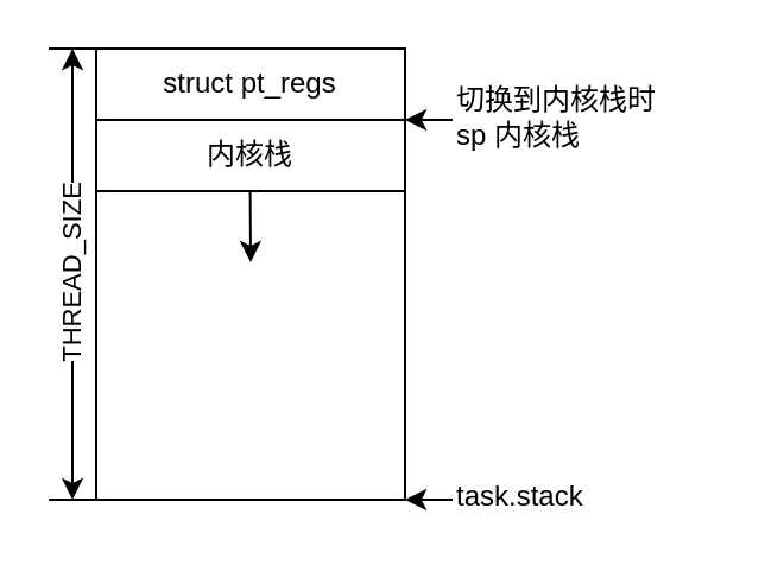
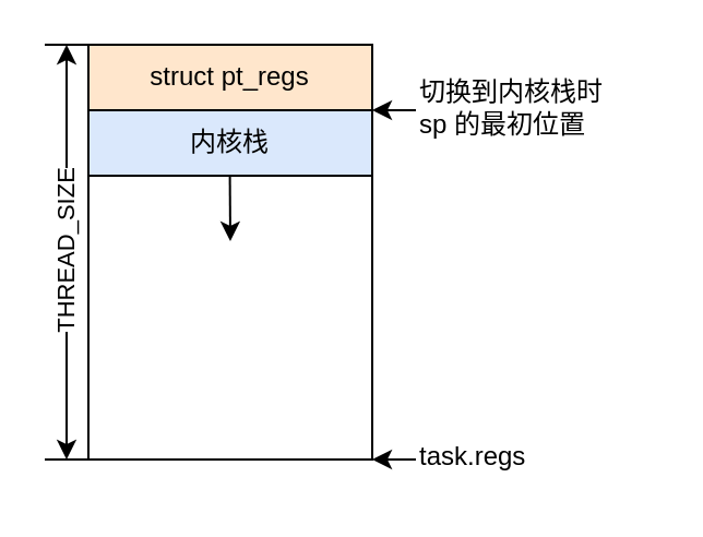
- <mxCell id="3" value="struct pt_regs" style="rounded=0;whiteSpace=wrap;html=1;fontSize=12;" vertex="1" parent="1"><mxGeometry x="40" y="20" width="130" height="30" as="geometry" /></mxCell>
+ <mxCell id="3" value="struct pt_regs" style="rounded=0;whiteSpace=wrap;html=1;fontSize=12;fillColor=#ffe6cc;" vertex="1" parent="1"><mxGeometry x="40" y="20" width="130" height="30" as="geometry" /></mxCell>
- <mxCell id="9" value="切换到内核栈时&lt;div&gt;sp 内核栈&lt;/div&gt;" style="text;html=1;align=left;verticalAlign=middle;whiteSpace=wrap;rounded=0;" vertex="1" parent="1"><mxGeometry x="190" y="34" width="110" height="30" as="geometry" /></mxCell>
+ <mxCell id="9" value="切换到内核栈时&lt;div&gt;sp 的最初位置&lt;/div&gt;" style="text;html=1;align=left;verticalAlign=middle;whiteSpace=wrap;rounded=0;" vertex="1" parent="1"><mxGeometry x="190" y="34" width="110" height="30" as="geometry" /></mxCell>
- <mxCell id="4" value="内核栈" style="rounded=0;whiteSpace=wrap;html=1;fontSize=12;" vertex="1" parent="1"><mxGeometry x="40" y="50" width="130" height="30" as="geometry" /></mxCell>
+ <mxCell id="4" value="内核栈" style="rounded=0;whiteSpace=wrap;html=1;fontSize=12;fillColor=#dae8fc;" vertex="1" parent="1"><mxGeometry x="40" y="50" width="130" height="30" as="geometry" /></mxCell>
- <mxCell id="12" value="task.stack" style="text;html=1;align=left;verticalAlign=middle;whiteSpace=wrap;rounded=0;" vertex="1" parent="1"><mxGeometry x="190" y="194" width="81" height="30" as="geometry" /></mxCell>
+ <mxCell id="12" value="task.regs" style="text;html=1;align=left;verticalAlign=middle;whiteSpace=wrap;rounded=0;" vertex="1" parent="1"><mxGeometry x="190" y="194" width="81" height="30" as="geometry" /></mxCell>
